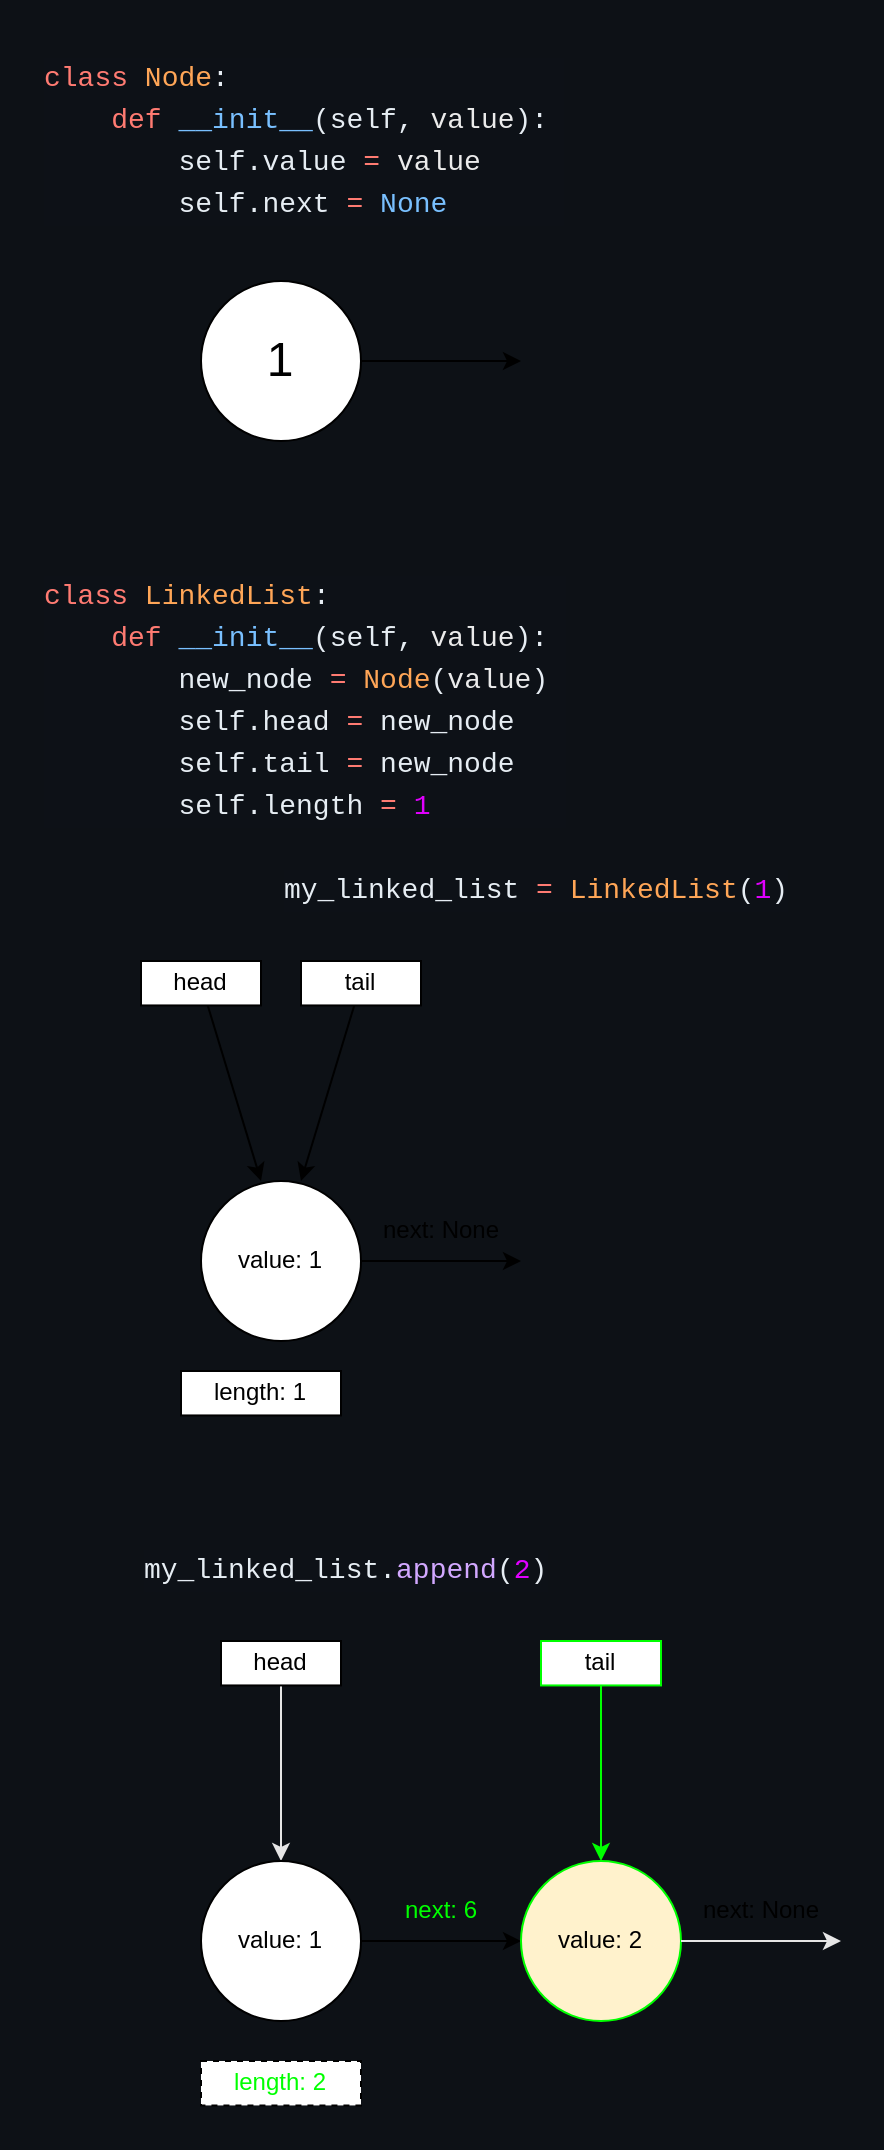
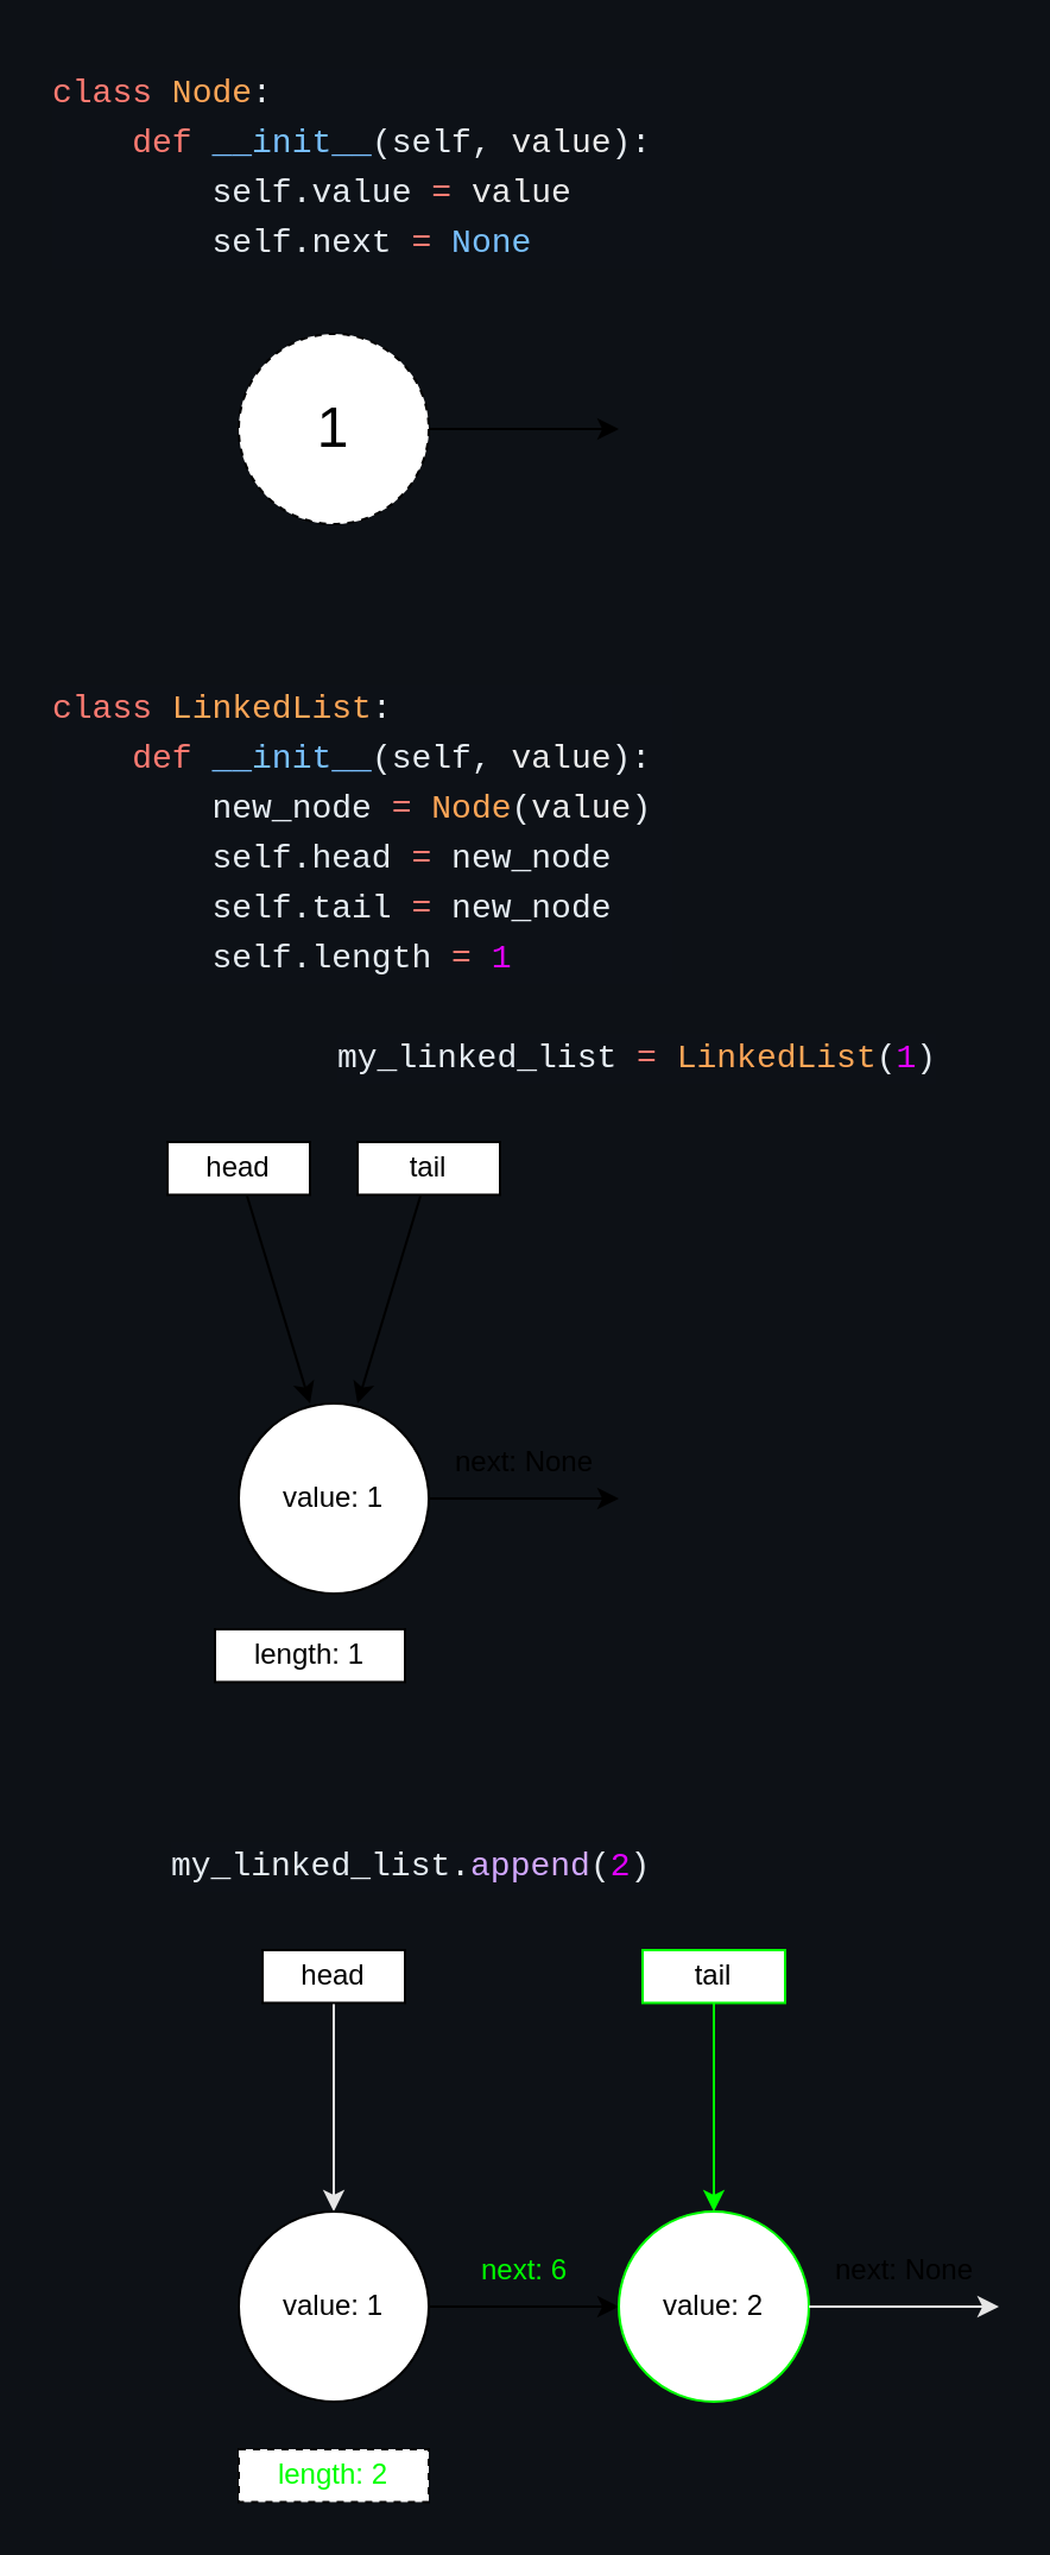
- <mxCell id="3" value="&lt;font style=&quot;font-size: 24px;&quot;&gt;1&lt;/font&gt;" style="ellipse;whiteSpace=wrap;html=1;aspect=fixed;rounded=0;" parent="1" vertex="1"><mxGeometry x="100" y="140" width="80" height="80" as="geometry" /></mxCell>
+ <mxCell id="3" value="&lt;font style=&quot;font-size: 24px;&quot;&gt;1&lt;/font&gt;" style="ellipse;whiteSpace=wrap;html=1;aspect=fixed;rounded=0;dashed=1;" parent="1" vertex="1"><mxGeometry x="100" y="140" width="80" height="80" as="geometry" /></mxCell>
- <mxCell id="25" value="&lt;font style=&quot;font-size: 12px;&quot;&gt;value: 2&lt;/font&gt;" style="ellipse;whiteSpace=wrap;html=1;aspect=fixed;rounded=0;strokeColor=#00FF00;fillColor=#fff2cc;" parent="1" vertex="1"><mxGeometry x="260" y="930" width="80" height="80" as="geometry" /></mxCell>
+ <mxCell id="25" value="&lt;font style=&quot;font-size: 12px;&quot;&gt;value: 2&lt;/font&gt;" style="ellipse;whiteSpace=wrap;html=1;aspect=fixed;rounded=0;strokeColor=#00FF00;" parent="1" vertex="1"><mxGeometry x="260" y="930" width="80" height="80" as="geometry" /></mxCell>
